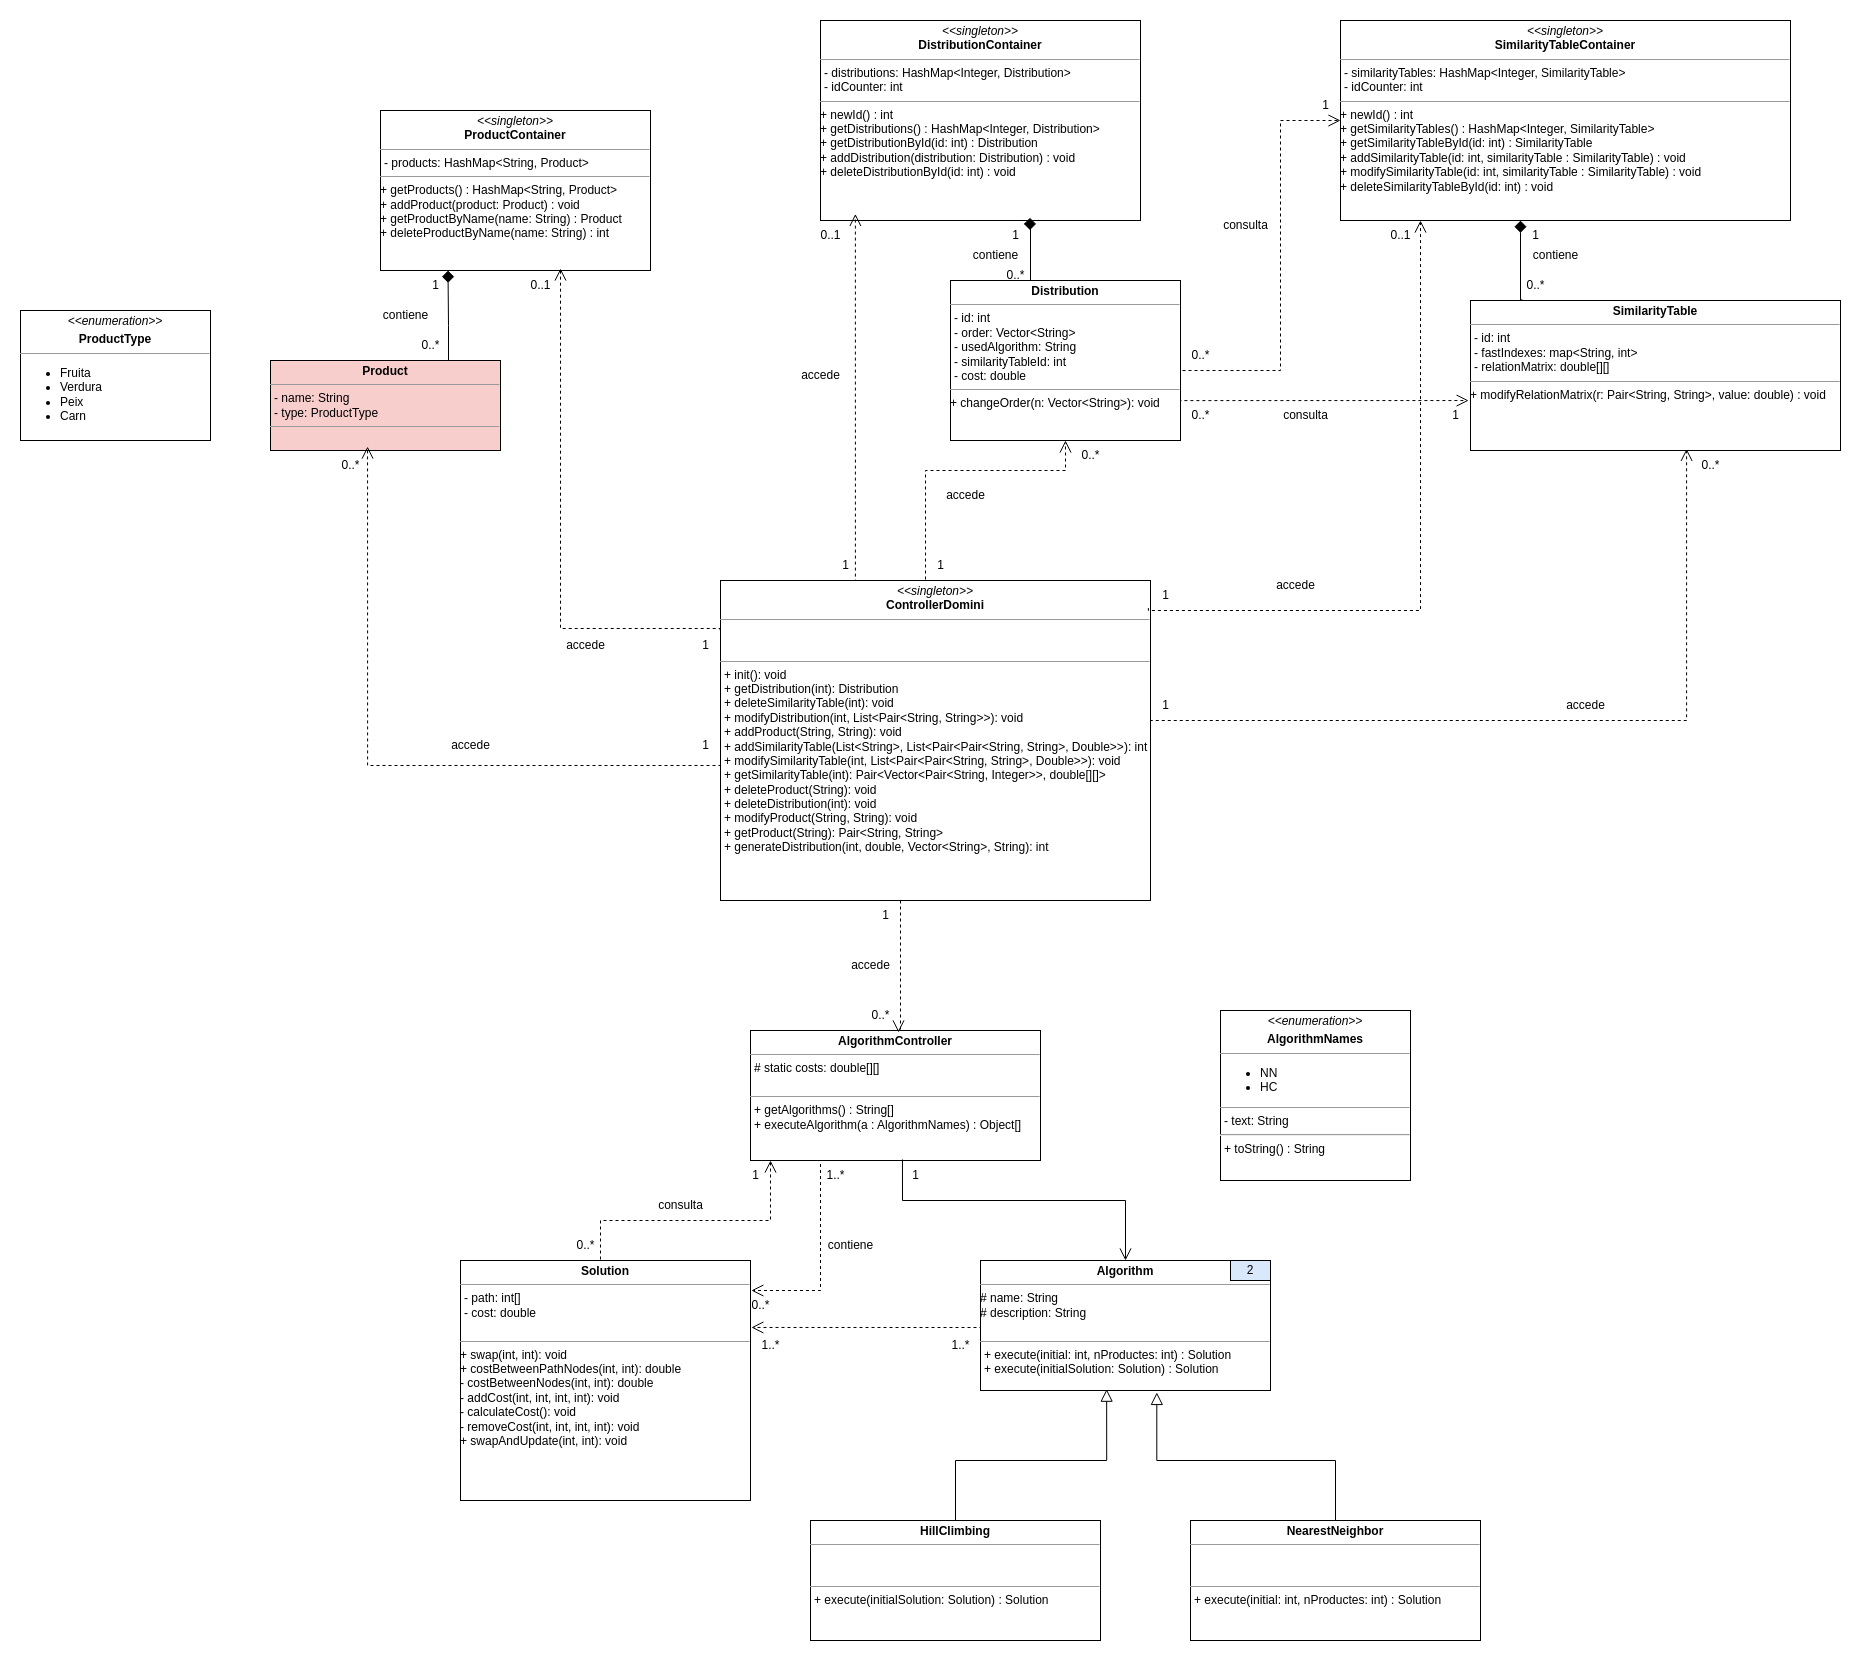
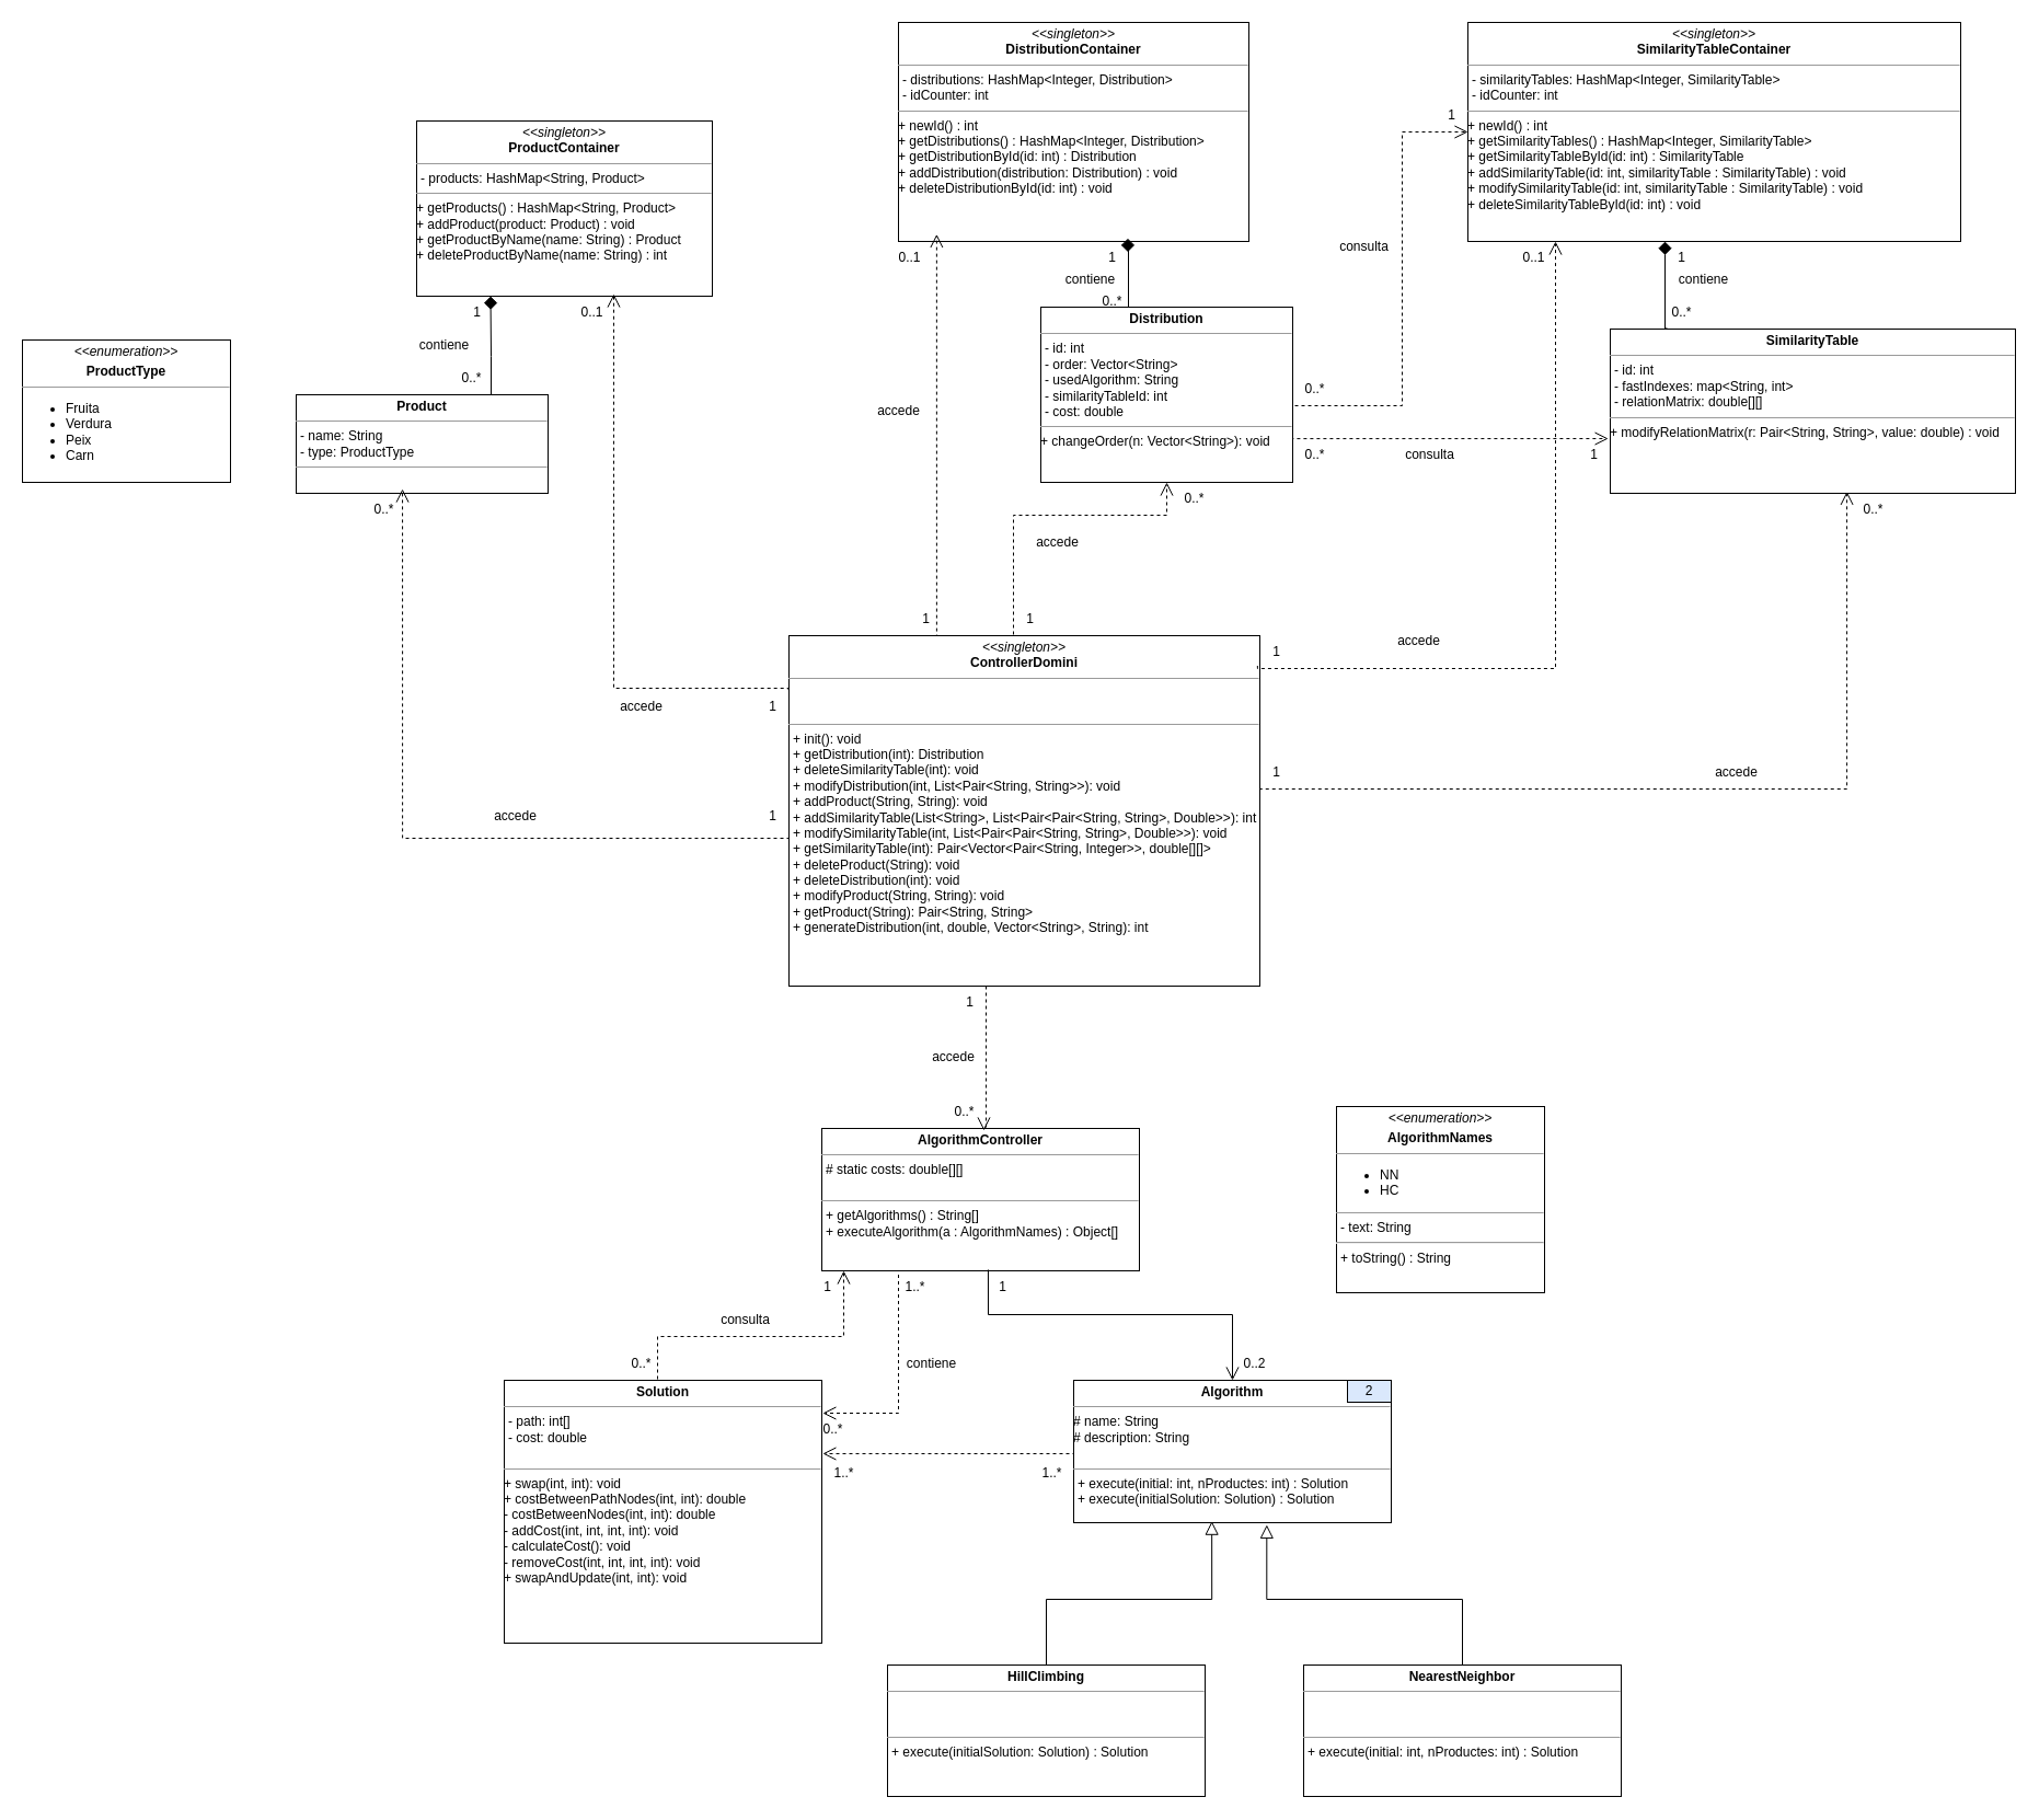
- <mxCell id="4" value="&lt;p style=&quot;margin:0px;margin-top:4px;text-align:center;&quot;&gt;&lt;b&gt;Product&lt;/b&gt;&lt;br&gt;&lt;/p&gt;&lt;hr size=&quot;1&quot;&gt;&lt;p style=&quot;margin:0px;margin-left:4px;&quot;&gt;- name: String&lt;/p&gt;&lt;p style=&quot;margin:0px;margin-left:4px;&quot;&gt;- type: ProductType&lt;br&gt;&lt;/p&gt;&lt;hr size=&quot;1&quot;&gt;&lt;div&gt;&lt;br&gt;&lt;/div&gt;" style="verticalAlign=top;align=left;overflow=fill;fontSize=12;fontFamily=Helvetica;html=1;rounded=0;shadow=0;comic=0;labelBackgroundColor=none;strokeWidth=1;fillColor=#f8cecc;" parent="1" vertex="1"><mxGeometry x="270" y="360" width="230" height="90" as="geometry" /></mxCell>
+ <mxCell id="4" value="&lt;p style=&quot;margin:0px;margin-top:4px;text-align:center;&quot;&gt;&lt;b&gt;Product&lt;/b&gt;&lt;br&gt;&lt;/p&gt;&lt;hr size=&quot;1&quot;&gt;&lt;p style=&quot;margin:0px;margin-left:4px;&quot;&gt;- name: String&lt;/p&gt;&lt;p style=&quot;margin:0px;margin-left:4px;&quot;&gt;- type: ProductType&lt;br&gt;&lt;/p&gt;&lt;hr size=&quot;1&quot;&gt;&lt;div&gt;&lt;br&gt;&lt;/div&gt;" style="verticalAlign=top;align=left;overflow=fill;fontSize=12;fontFamily=Helvetica;html=1;rounded=0;shadow=0;comic=0;labelBackgroundColor=none;strokeWidth=1" parent="1" vertex="1"><mxGeometry x="270" y="360" width="230" height="90" as="geometry" /></mxCell>
+ <mxCell id="43" value="0..2" style="text;html=1;align=center;verticalAlign=middle;resizable=0;points=[];autosize=1;strokeColor=none;fillColor=none;" parent="1" vertex="1"><mxGeometry x="1125" y="1230" width="40" height="30" as="geometry" /></mxCell>
